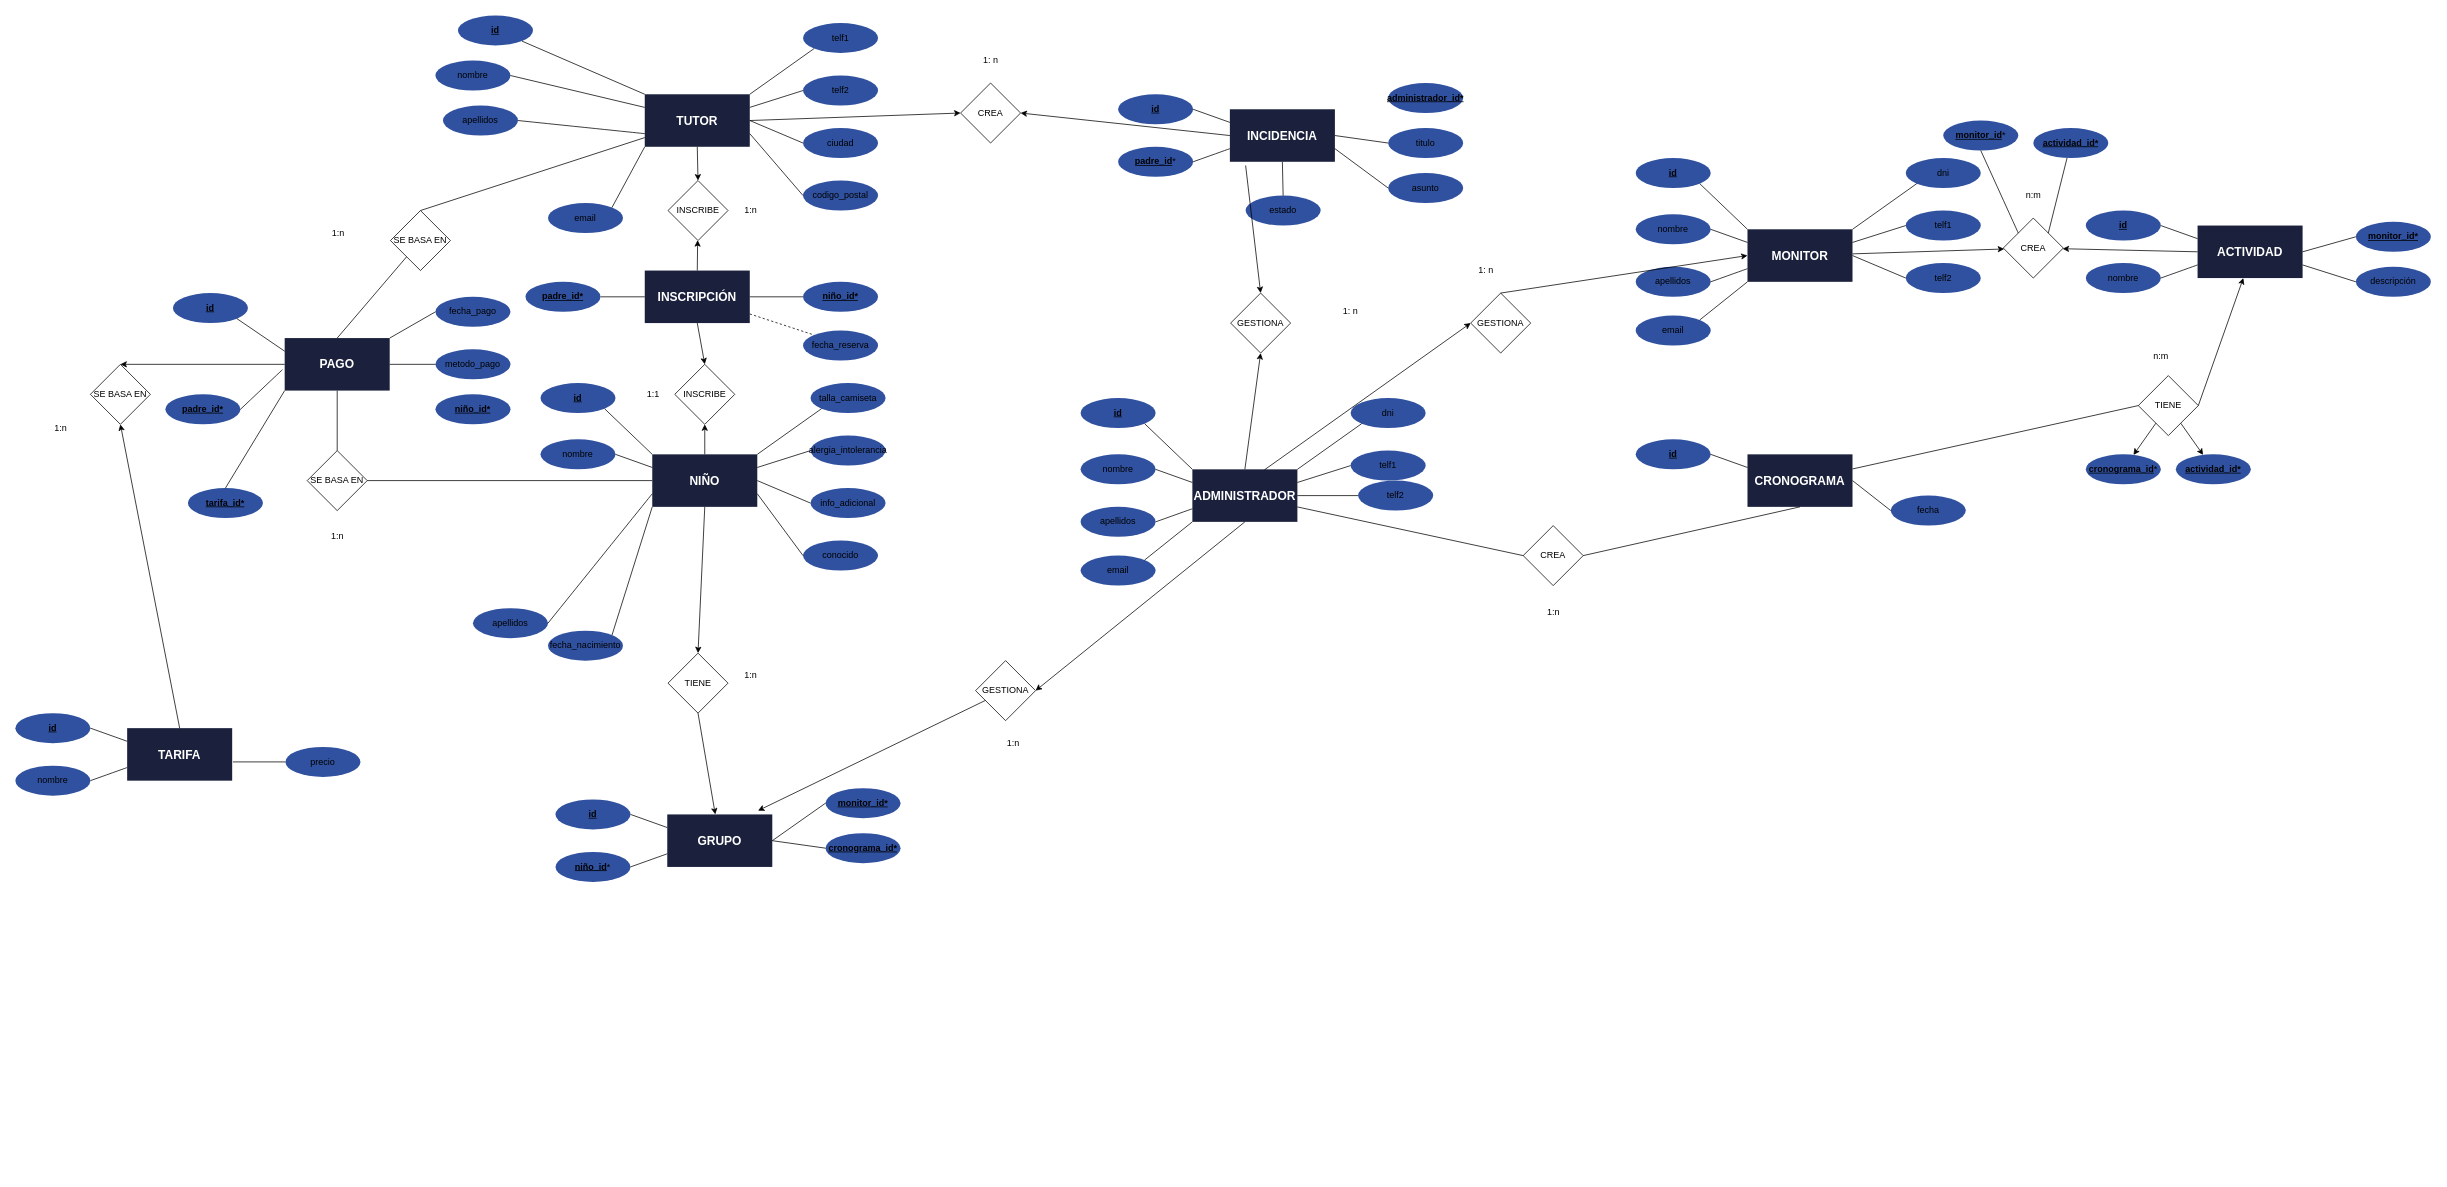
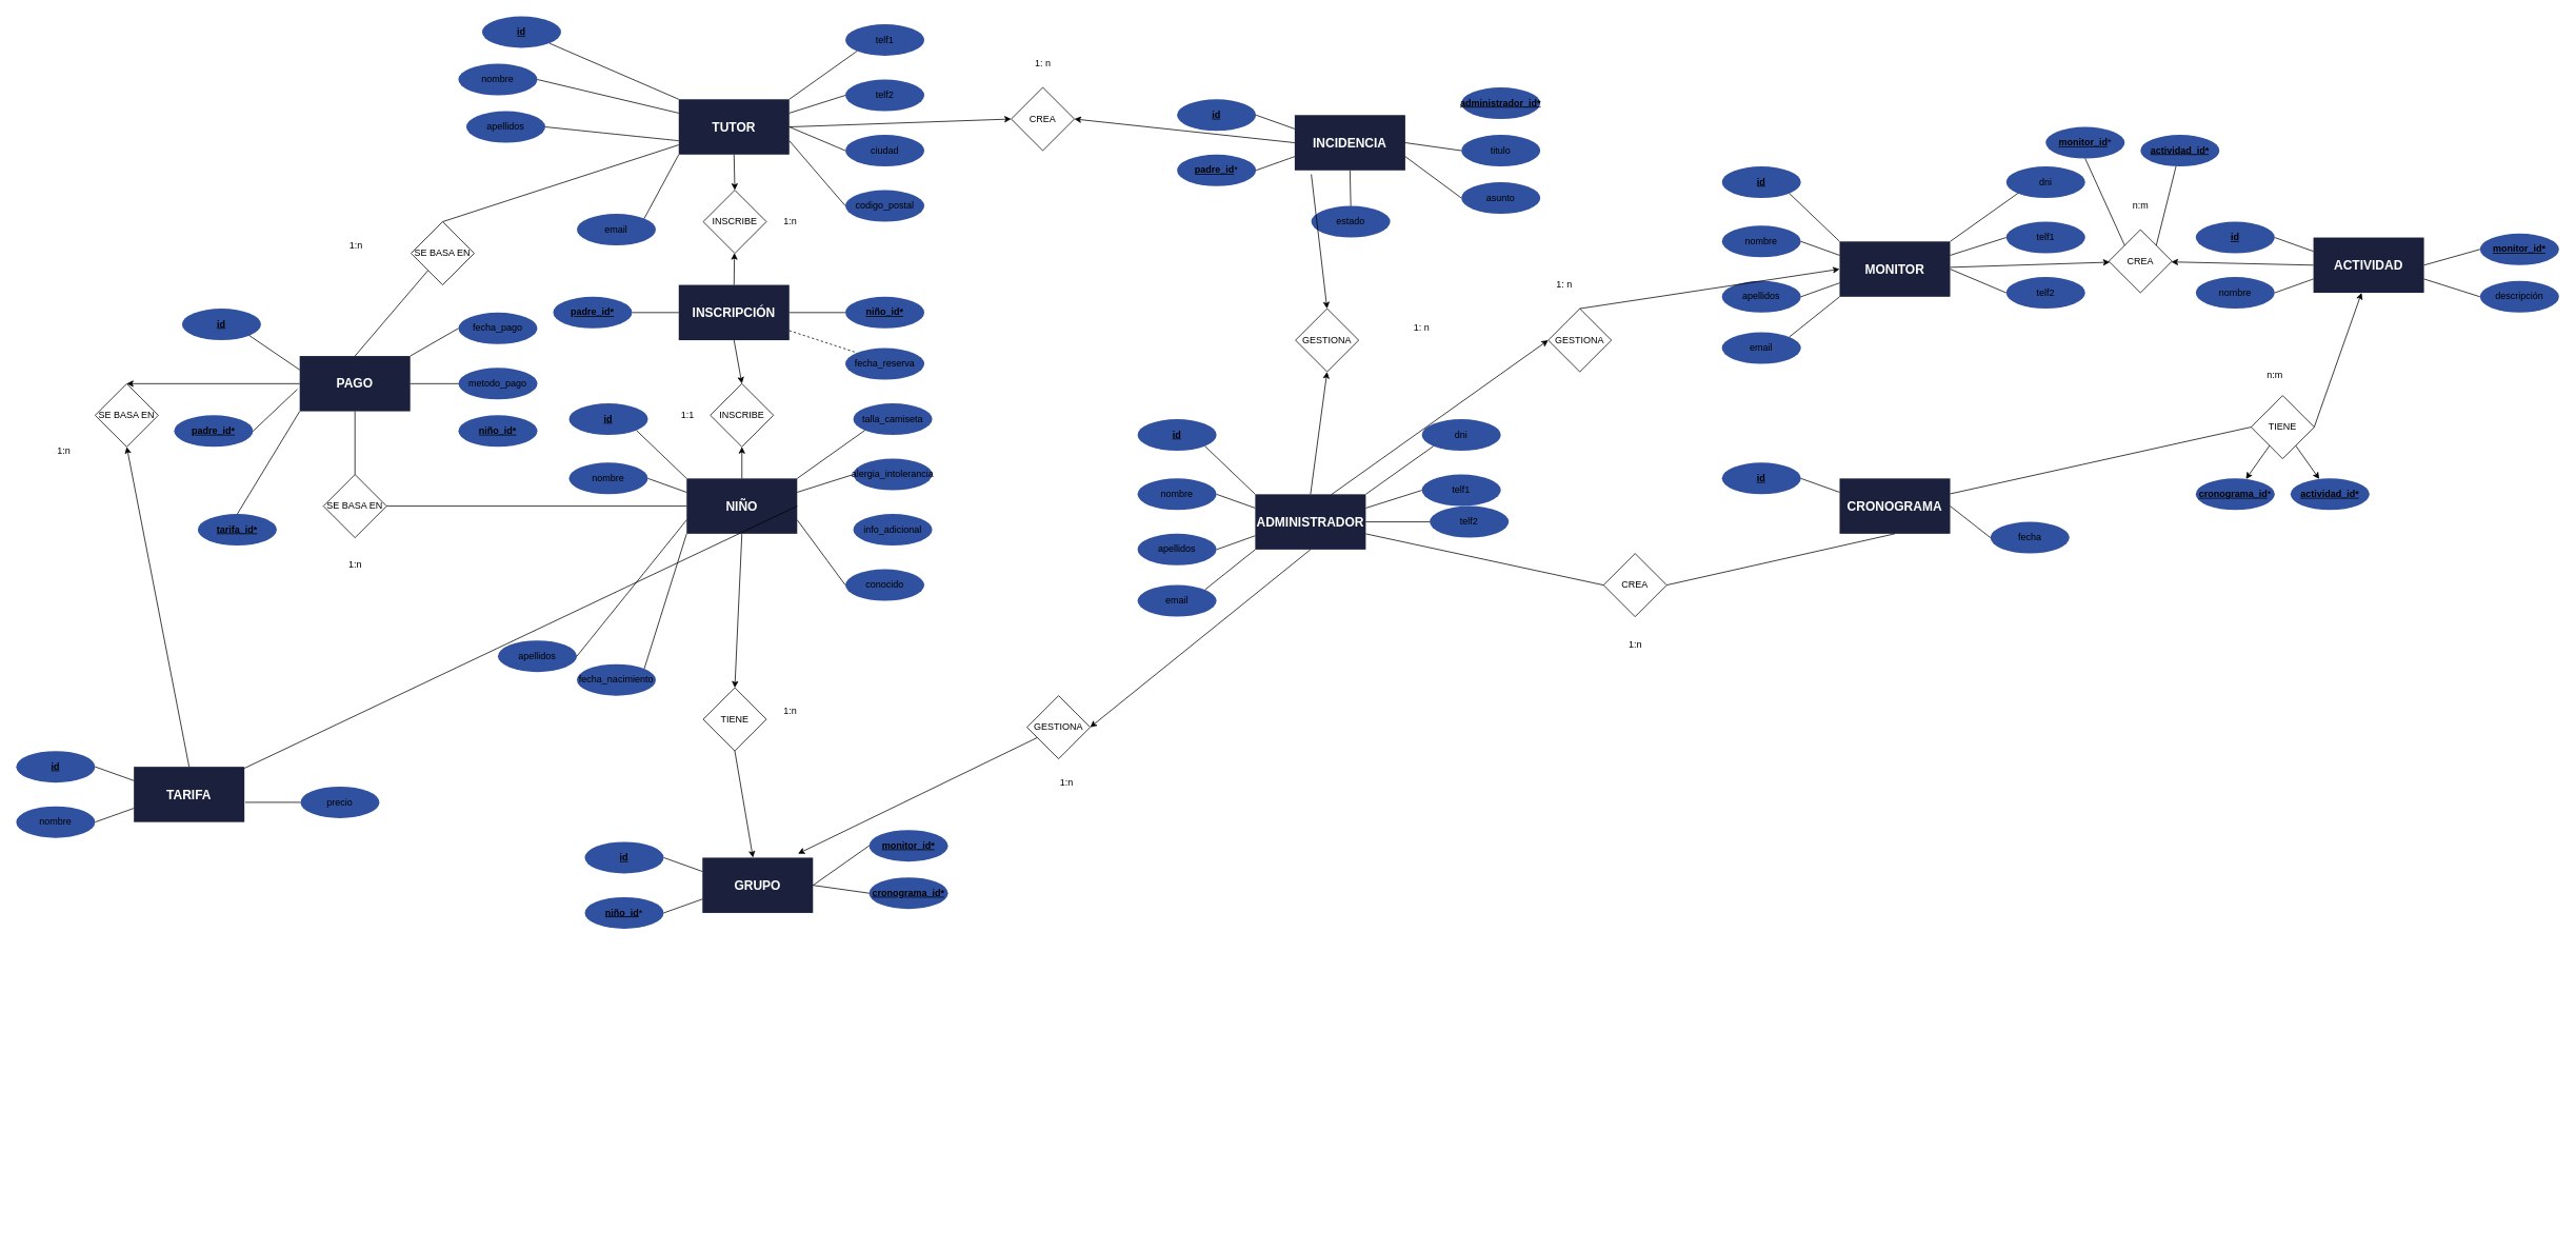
- <mxCell id="77" style="html=1;endArrow=none;endFill=0;entryX=0;entryY=0.5;entryDx=0;entryDy=0;exitX=1;exitY=0.5;exitDx=0;exitDy=0;" edge="1" parent="66" source="72" target="68"><mxGeometry relative="1" as="geometry"><mxPoint x="379" y="120" as="targetPoint" /><mxPoint x="300" y="120" as="sourcePoint" /></mxGeometry></mxCell>
+ <mxCell id="77" style="html=1;endArrow=none;endFill=0;exitX=1;exitY=0.5;exitDx=0;exitDy=0;" edge="1" parent="66" source="72" target="131"><mxGeometry relative="1" as="geometry"><mxPoint x="379" y="120" as="targetPoint" /><mxPoint x="300" y="120" as="sourcePoint" /></mxGeometry></mxCell>
